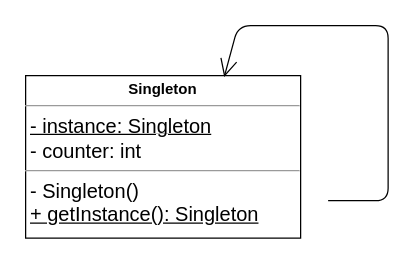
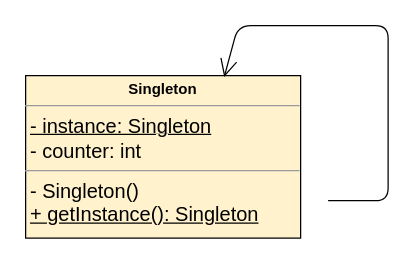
- <mxCell id="2" value="&lt;p style=&quot;margin: 0px ; margin-top: 4px ; text-align: center&quot;&gt;&lt;font style=&quot;font-size: 12px&quot;&gt;&lt;b&gt;Singleton&lt;/b&gt;&lt;/font&gt;&lt;/p&gt;&lt;hr size=&quot;1&quot;&gt;&lt;p style=&quot;margin: 0px ; margin-left: 4px&quot;&gt;&lt;font size=&quot;3&quot;&gt;&lt;u&gt;- instance: Singleton&lt;/u&gt;&lt;/font&gt;&lt;/p&gt;&lt;p style=&quot;margin: 0px ; margin-left: 4px&quot;&gt;&lt;font size=&quot;3&quot;&gt;- counter: int&lt;/font&gt;&lt;/p&gt;&lt;hr size=&quot;1&quot;&gt;&lt;p style=&quot;margin: 0px ; margin-left: 4px&quot;&gt;&lt;font size=&quot;3&quot;&gt;- Singleton&lt;/font&gt;&lt;span style=&quot;font-size: medium&quot;&gt;()&lt;/span&gt;&lt;/p&gt;&lt;p style=&quot;margin: 0px ; margin-left: 4px&quot;&gt;&lt;font size=&quot;3&quot;&gt;&lt;u&gt;+ getInstance(): Singleton&lt;br&gt;&lt;/u&gt;&lt;/font&gt;&lt;/p&gt;&lt;p style=&quot;margin: 0px ; margin-left: 4px&quot;&gt;&lt;br&gt;&lt;/p&gt;&lt;p style=&quot;margin: 0px ; margin-left: 4px&quot;&gt;&lt;font size=&quot;3&quot;&gt;&lt;u&gt;&lt;br&gt;&lt;/u&gt;&lt;/font&gt;&lt;/p&gt;&lt;p style=&quot;margin: 0px ; margin-left: 4px&quot;&gt;&lt;br&gt;&lt;/p&gt;&lt;p style=&quot;margin: 0px ; margin-left: 4px&quot;&gt;&lt;br&gt;&lt;/p&gt;&lt;p style=&quot;margin: 0px ; margin-left: 4px&quot;&gt;&lt;br&gt;&lt;/p&gt;" style="verticalAlign=top;align=left;overflow=fill;fontSize=12;fontFamily=Helvetica;html=1;" parent="1" vertex="1"><mxGeometry x="20" y="60" width="220" height="130" as="geometry" /></mxCell>
+ <mxCell id="2" value="&lt;p style=&quot;margin: 0px ; margin-top: 4px ; text-align: center&quot;&gt;&lt;font style=&quot;font-size: 12px&quot;&gt;&lt;b&gt;Singleton&lt;/b&gt;&lt;/font&gt;&lt;/p&gt;&lt;hr size=&quot;1&quot;&gt;&lt;p style=&quot;margin: 0px ; margin-left: 4px&quot;&gt;&lt;font size=&quot;3&quot;&gt;&lt;u&gt;- instance: Singleton&lt;/u&gt;&lt;/font&gt;&lt;/p&gt;&lt;p style=&quot;margin: 0px ; margin-left: 4px&quot;&gt;&lt;font size=&quot;3&quot;&gt;- counter: int&lt;/font&gt;&lt;/p&gt;&lt;hr size=&quot;1&quot;&gt;&lt;p style=&quot;margin: 0px ; margin-left: 4px&quot;&gt;&lt;font size=&quot;3&quot;&gt;- Singleton&lt;/font&gt;&lt;span style=&quot;font-size: medium&quot;&gt;()&lt;/span&gt;&lt;/p&gt;&lt;p style=&quot;margin: 0px ; margin-left: 4px&quot;&gt;&lt;font size=&quot;3&quot;&gt;&lt;u&gt;+ getInstance(): Singleton&lt;br&gt;&lt;/u&gt;&lt;/font&gt;&lt;/p&gt;&lt;p style=&quot;margin: 0px ; margin-left: 4px&quot;&gt;&lt;br&gt;&lt;/p&gt;&lt;p style=&quot;margin: 0px ; margin-left: 4px&quot;&gt;&lt;font size=&quot;3&quot;&gt;&lt;u&gt;&lt;br&gt;&lt;/u&gt;&lt;/font&gt;&lt;/p&gt;&lt;p style=&quot;margin: 0px ; margin-left: 4px&quot;&gt;&lt;br&gt;&lt;/p&gt;&lt;p style=&quot;margin: 0px ; margin-left: 4px&quot;&gt;&lt;br&gt;&lt;/p&gt;&lt;p style=&quot;margin: 0px ; margin-left: 4px&quot;&gt;&lt;br&gt;&lt;/p&gt;" style="verticalAlign=top;align=left;overflow=fill;fontSize=12;fontFamily=Helvetica;html=1;fillColor=#fff2cc;" parent="1" vertex="1"><mxGeometry x="20" y="60" width="220" height="130" as="geometry" /></mxCell>
